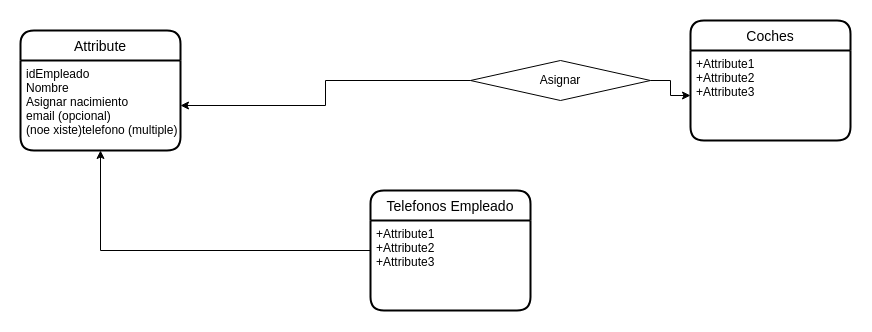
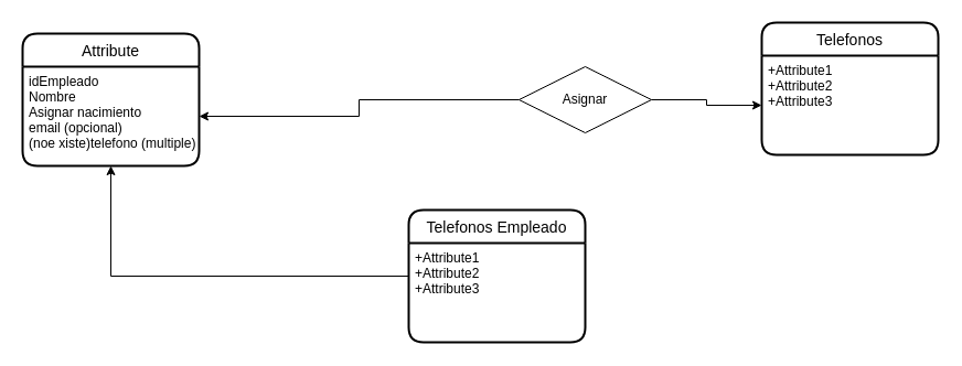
- <mxCell id="4" value="Coches" style="swimlane;childLayout=stackLayout;horizontal=1;startSize=30;horizontalStack=0;rounded=1;fontSize=14;fontStyle=0;strokeWidth=2;resizeParent=0;resizeLast=1;shadow=0;dashed=0;align=center;" vertex="1" parent="1"><mxGeometry x="690" y="20" width="160" height="120" as="geometry" /></mxCell>
+ <mxCell id="4" value="Telefonos" style="swimlane;childLayout=stackLayout;horizontal=1;startSize=30;horizontalStack=0;rounded=1;fontSize=14;fontStyle=0;strokeWidth=2;resizeParent=0;resizeLast=1;shadow=0;dashed=0;align=center;" vertex="1" parent="1"><mxGeometry x="690" y="20" width="160" height="120" as="geometry" /></mxCell>
- <mxCell id="8" value="Asignar" style="shape=rhombus;perimeter=rhombusPerimeter;whiteSpace=wrap;html=1;align=center;" vertex="1" parent="1"><mxGeometry x="470" y="60" width="180" height="40" as="geometry" /></mxCell>
+ <mxCell id="8" value="Asignar" style="shape=rhombus;perimeter=rhombusPerimeter;whiteSpace=wrap;html=1;align=center;" vertex="1" parent="1"><mxGeometry x="470" y="60" width="120" height="60" as="geometry" /></mxCell>
